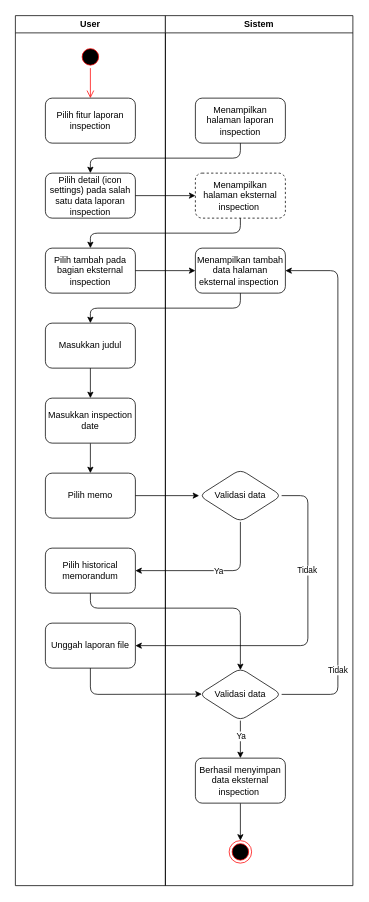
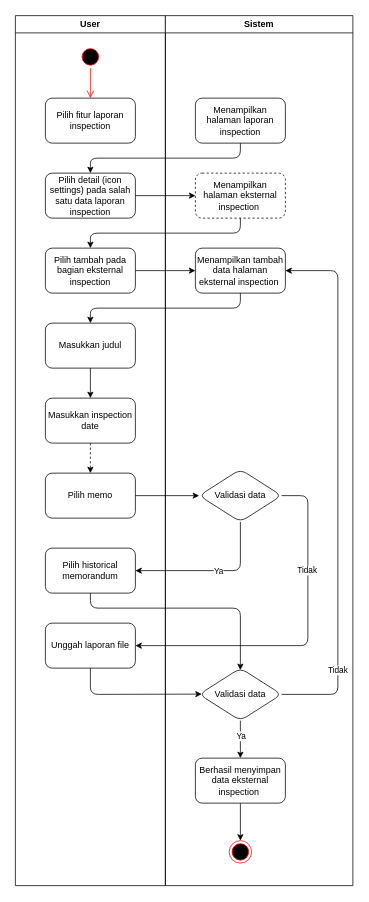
- <mxCell id="9" value="" style="edgeStyle=none;html=1;" edge="1" parent="2" source="10" target="12"><mxGeometry relative="1" as="geometry" /></mxCell>
+ <mxCell id="9" value="" style="edgeStyle=none;html=1;dashed=1;" edge="1" parent="2" source="10" target="12"><mxGeometry relative="1" as="geometry" /></mxCell>
